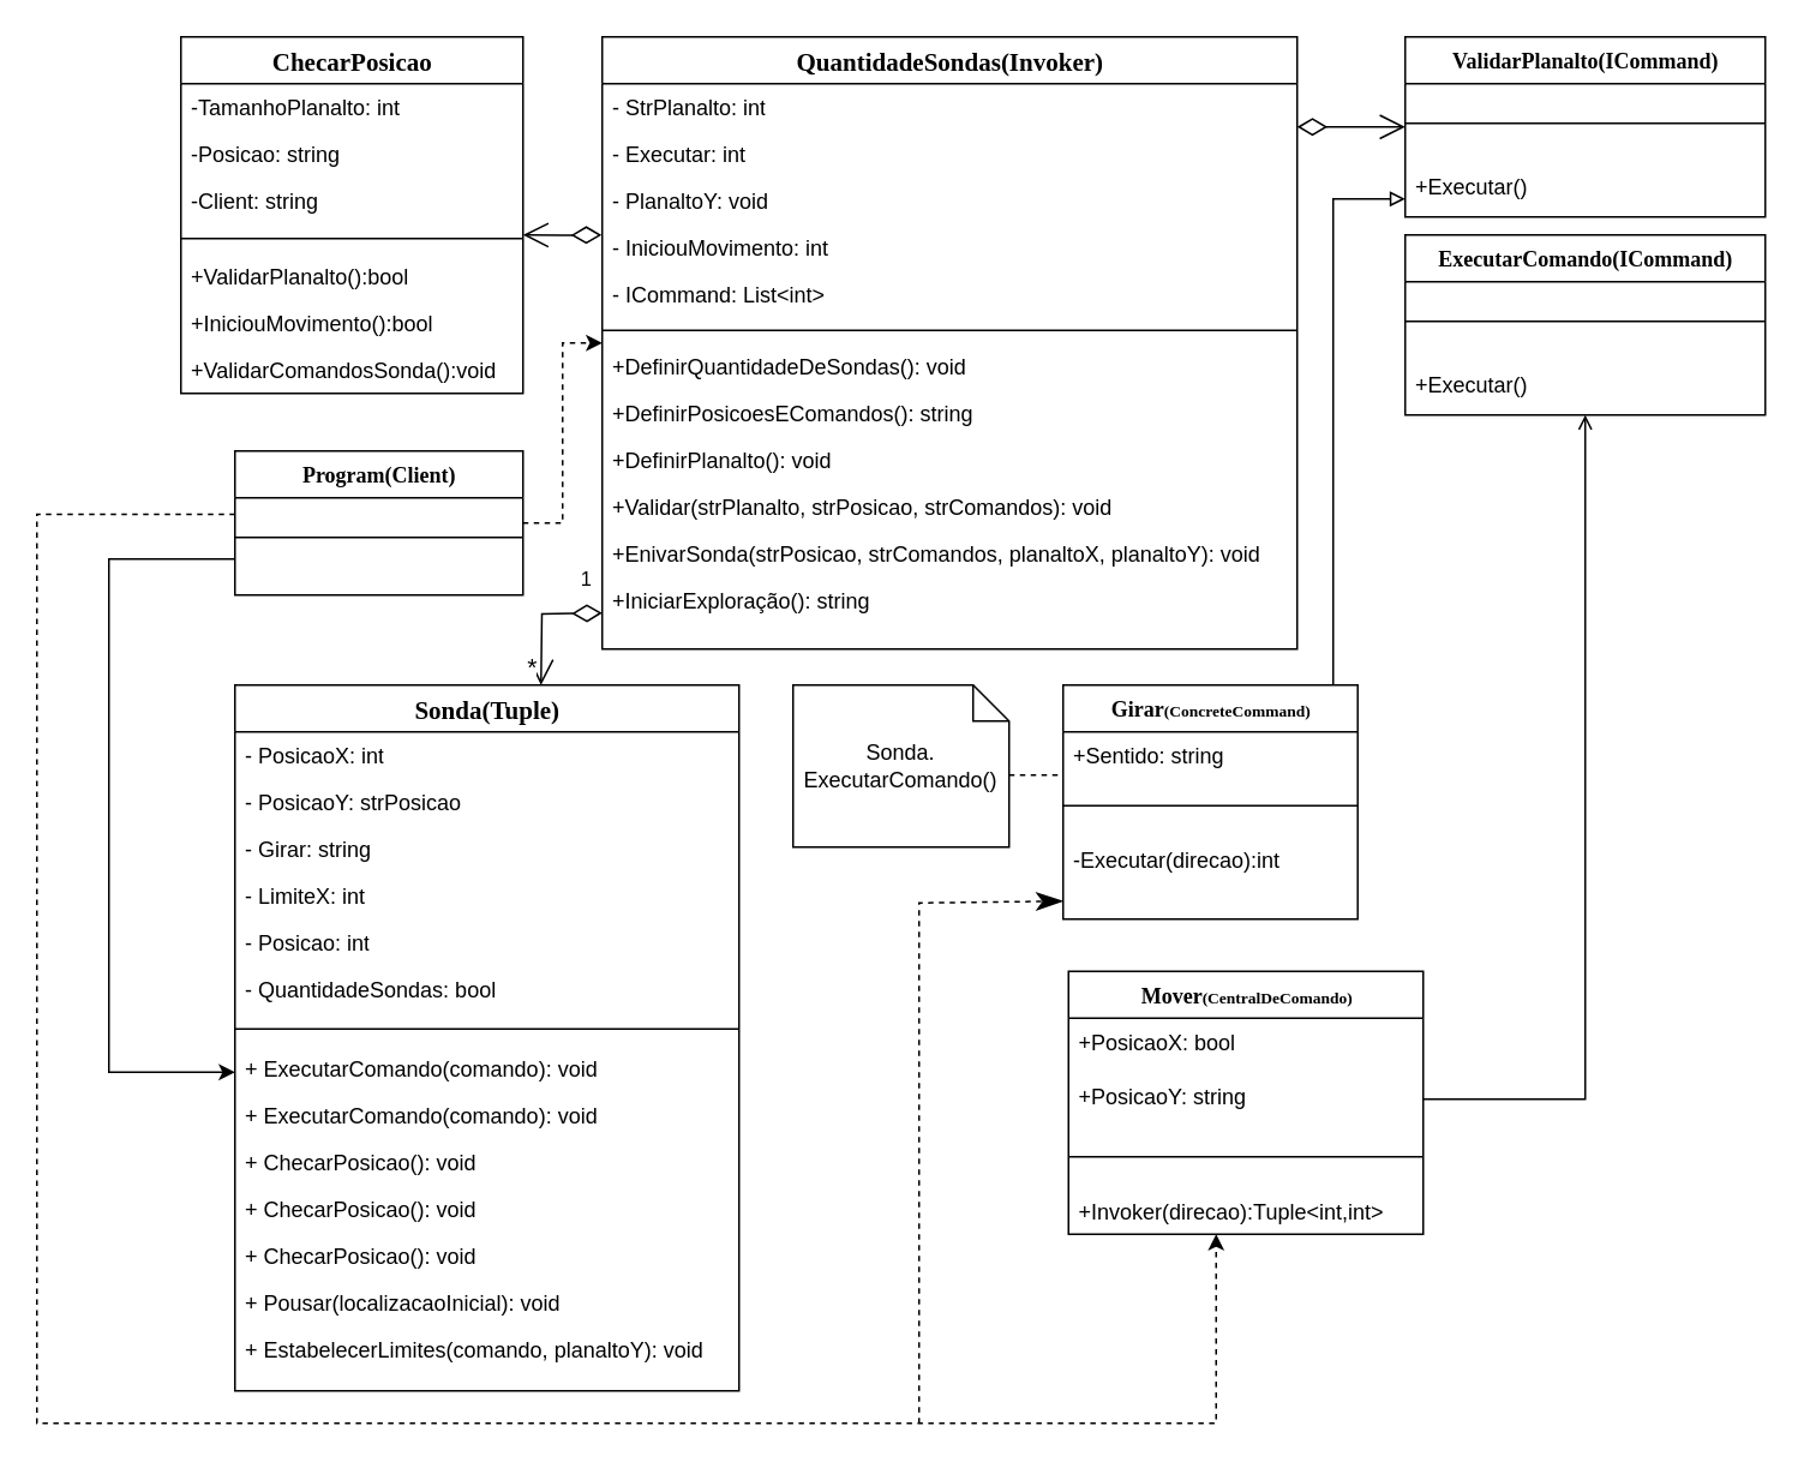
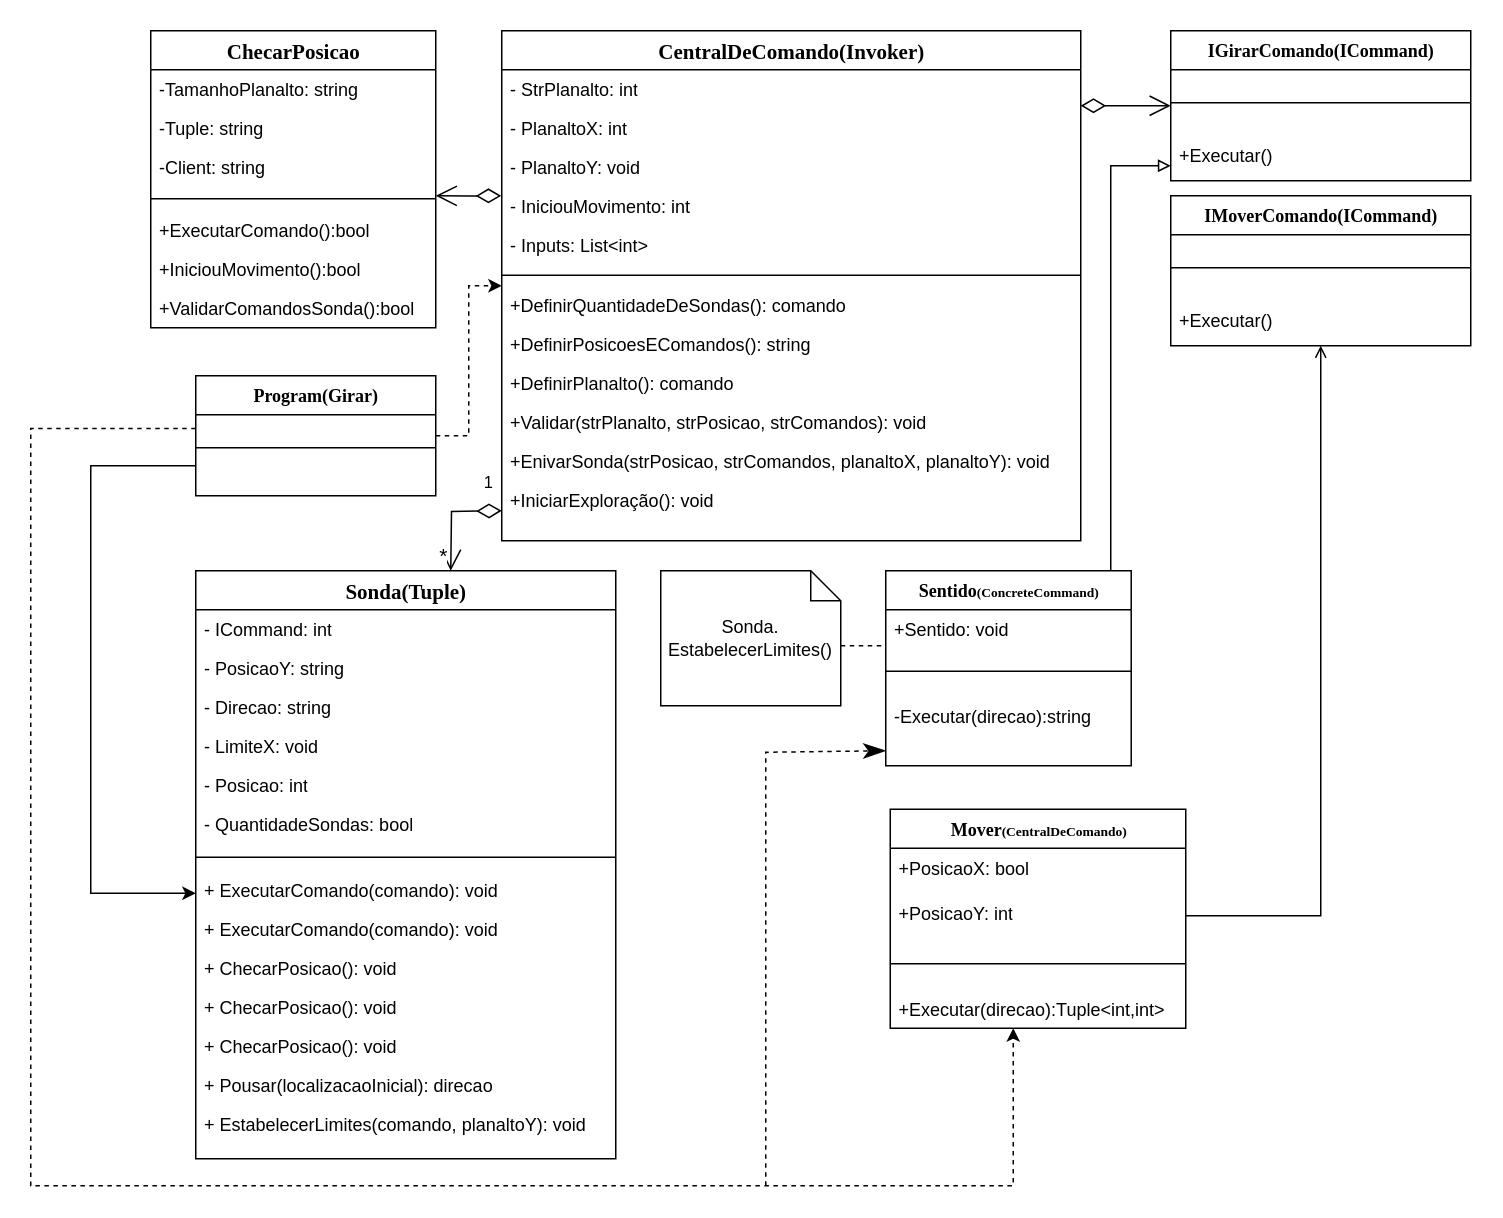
- <mxCell id="7" value="&lt;font style=&quot;font-size: 14px;&quot;&gt;QuantidadeSondas(Invoker)&lt;/font&gt;" style="swimlane;html=1;fontStyle=1;align=center;verticalAlign=top;childLayout=stackLayout;horizontal=1;startSize=26;horizontalStack=0;resizeParent=1;resizeLast=0;collapsible=1;marginBottom=0;swimlaneFillColor=#ffffff;rounded=0;shadow=0;comic=0;labelBackgroundColor=none;strokeWidth=1;fillColor=none;fontFamily=Verdana;fontSize=12" parent="1" vertex="1"><mxGeometry x="334" y="20" width="386" height="340" as="geometry"><mxRectangle x="224" y="120" width="180" height="30" as="alternateBounds" /></mxGeometry></mxCell>
+ <mxCell id="7" value="&lt;font style=&quot;font-size: 14px;&quot;&gt;CentralDeComando(Invoker)&lt;/font&gt;" style="swimlane;html=1;fontStyle=1;align=center;verticalAlign=top;childLayout=stackLayout;horizontal=1;startSize=26;horizontalStack=0;resizeParent=1;resizeLast=0;collapsible=1;marginBottom=0;swimlaneFillColor=#ffffff;rounded=0;shadow=0;comic=0;labelBackgroundColor=none;strokeWidth=1;fillColor=none;fontFamily=Verdana;fontSize=12" parent="1" vertex="1"><mxGeometry x="334" y="20" width="386" height="340" as="geometry"><mxRectangle x="224" y="120" width="180" height="30" as="alternateBounds" /></mxGeometry></mxCell>
- <mxCell id="20" value="ValidarPlanalto(ICommand)" style="swimlane;html=1;fontStyle=1;align=center;verticalAlign=top;childLayout=stackLayout;horizontal=1;startSize=26;horizontalStack=0;resizeParent=1;resizeLast=0;collapsible=1;marginBottom=0;swimlaneFillColor=#ffffff;rounded=0;shadow=0;comic=0;labelBackgroundColor=none;strokeWidth=1;fillColor=none;fontFamily=Verdana;fontSize=12" parent="1" vertex="1"><mxGeometry x="780" y="20" width="200" height="100" as="geometry" /></mxCell>
+ <mxCell id="20" value="IGirarComando(ICommand)" style="swimlane;html=1;fontStyle=1;align=center;verticalAlign=top;childLayout=stackLayout;horizontal=1;startSize=26;horizontalStack=0;resizeParent=1;resizeLast=0;collapsible=1;marginBottom=0;swimlaneFillColor=#ffffff;rounded=0;shadow=0;comic=0;labelBackgroundColor=none;strokeWidth=1;fillColor=none;fontFamily=Verdana;fontSize=12" parent="1" vertex="1"><mxGeometry x="780" y="20" width="200" height="100" as="geometry" /></mxCell>
- <mxCell id="52" value="-TamanhoPlanalto: int" style="text;html=1;strokeColor=none;fillColor=none;align=left;verticalAlign=top;spacingLeft=4;spacingRight=4;whiteSpace=wrap;overflow=hidden;rotatable=0;points=[[0,0.5],[1,0.5]];portConstraint=eastwest;" vertex="1" parent="51"><mxGeometry y="26" width="190" height="26" as="geometry" /></mxCell>
+ <mxCell id="52" value="-TamanhoPlanalto: string" style="text;html=1;strokeColor=none;fillColor=none;align=left;verticalAlign=top;spacingLeft=4;spacingRight=4;whiteSpace=wrap;overflow=hidden;rotatable=0;points=[[0,0.5],[1,0.5]];portConstraint=eastwest;" vertex="1" parent="51"><mxGeometry y="26" width="190" height="26" as="geometry" /></mxCell>
- <mxCell id="53" value="-Posicao: string" style="text;html=1;strokeColor=none;fillColor=none;align=left;verticalAlign=top;spacingLeft=4;spacingRight=4;whiteSpace=wrap;overflow=hidden;rotatable=0;points=[[0,0.5],[1,0.5]];portConstraint=eastwest;" vertex="1" parent="51"><mxGeometry y="52" width="190" height="26" as="geometry" /></mxCell>
+ <mxCell id="53" value="-Tuple: string" style="text;html=1;strokeColor=none;fillColor=none;align=left;verticalAlign=top;spacingLeft=4;spacingRight=4;whiteSpace=wrap;overflow=hidden;rotatable=0;points=[[0,0.5],[1,0.5]];portConstraint=eastwest;" vertex="1" parent="51"><mxGeometry y="52" width="190" height="26" as="geometry" /></mxCell>
- <mxCell id="9" value="- Executar: int" style="text;strokeColor=none;fillColor=none;align=left;verticalAlign=top;spacingLeft=4;spacingRight=4;overflow=hidden;rotatable=0;points=[[0,0.5],[1,0.5]];portConstraint=eastwest;whiteSpace=wrap;html=1;" vertex="1" parent="7"><mxGeometry y="52" width="386" height="26" as="geometry" /></mxCell>
+ <mxCell id="9" value="- PlanaltoX: int" style="text;strokeColor=none;fillColor=none;align=left;verticalAlign=top;spacingLeft=4;spacingRight=4;overflow=hidden;rotatable=0;points=[[0,0.5],[1,0.5]];portConstraint=eastwest;whiteSpace=wrap;html=1;" vertex="1" parent="7"><mxGeometry y="52" width="386" height="26" as="geometry" /></mxCell>
- <mxCell id="63" value="ExecutarComando(ICommand)" style="swimlane;html=1;fontStyle=1;align=center;verticalAlign=top;childLayout=stackLayout;horizontal=1;startSize=26;horizontalStack=0;resizeParent=1;resizeLast=0;collapsible=1;marginBottom=0;swimlaneFillColor=#ffffff;rounded=0;shadow=0;comic=0;labelBackgroundColor=none;strokeWidth=1;fillColor=none;fontFamily=Verdana;fontSize=12" vertex="1" parent="1"><mxGeometry x="780" y="130" width="200" height="100" as="geometry" /></mxCell>
+ <mxCell id="63" value="IMoverComando(ICommand)" style="swimlane;html=1;fontStyle=1;align=center;verticalAlign=top;childLayout=stackLayout;horizontal=1;startSize=26;horizontalStack=0;resizeParent=1;resizeLast=0;collapsible=1;marginBottom=0;swimlaneFillColor=#ffffff;rounded=0;shadow=0;comic=0;labelBackgroundColor=none;strokeWidth=1;fillColor=none;fontFamily=Verdana;fontSize=12" vertex="1" parent="1"><mxGeometry x="780" y="130" width="200" height="100" as="geometry" /></mxCell>
- <mxCell id="56" value="+ValidarPlanalto():bool" style="text;html=1;strokeColor=none;fillColor=none;align=left;verticalAlign=top;spacingLeft=4;spacingRight=4;whiteSpace=wrap;overflow=hidden;rotatable=0;points=[[0,0.5],[1,0.5]];portConstraint=eastwest;" vertex="1" parent="51"><mxGeometry y="120" width="190" height="26" as="geometry" /></mxCell>
+ <mxCell id="56" value="+ExecutarComando():bool" style="text;html=1;strokeColor=none;fillColor=none;align=left;verticalAlign=top;spacingLeft=4;spacingRight=4;whiteSpace=wrap;overflow=hidden;rotatable=0;points=[[0,0.5],[1,0.5]];portConstraint=eastwest;" vertex="1" parent="51"><mxGeometry y="120" width="190" height="26" as="geometry" /></mxCell>
- <mxCell id="12" value="- ICommand: List&amp;lt;int&amp;gt;" style="text;strokeColor=none;fillColor=none;align=left;verticalAlign=top;spacingLeft=4;spacingRight=4;overflow=hidden;rotatable=0;points=[[0,0.5],[1,0.5]];portConstraint=eastwest;whiteSpace=wrap;html=1;" vertex="1" parent="7"><mxGeometry y="130" width="386" height="26" as="geometry" /></mxCell>
+ <mxCell id="12" value="- Inputs: List&amp;lt;int&amp;gt;" style="text;strokeColor=none;fillColor=none;align=left;verticalAlign=top;spacingLeft=4;spacingRight=4;overflow=hidden;rotatable=0;points=[[0,0.5],[1,0.5]];portConstraint=eastwest;whiteSpace=wrap;html=1;" vertex="1" parent="7"><mxGeometry y="130" width="386" height="26" as="geometry" /></mxCell>
- <mxCell id="14" value="+DefinirQuantidadeDeSondas(): void" style="text;strokeColor=none;fillColor=none;align=left;verticalAlign=top;spacingLeft=4;spacingRight=4;overflow=hidden;rotatable=0;points=[[0,0.5],[1,0.5]];portConstraint=eastwest;whiteSpace=wrap;html=1;" vertex="1" parent="7"><mxGeometry y="170" width="386" height="26" as="geometry" /></mxCell>
+ <mxCell id="14" value="+DefinirQuantidadeDeSondas(): comando" style="text;strokeColor=none;fillColor=none;align=left;verticalAlign=top;spacingLeft=4;spacingRight=4;overflow=hidden;rotatable=0;points=[[0,0.5],[1,0.5]];portConstraint=eastwest;whiteSpace=wrap;html=1;" vertex="1" parent="7"><mxGeometry y="170" width="386" height="26" as="geometry" /></mxCell>
- <mxCell id="58" value="+ValidarComandosSonda():void" style="text;html=1;strokeColor=none;fillColor=none;align=left;verticalAlign=top;spacingLeft=4;spacingRight=4;whiteSpace=wrap;overflow=hidden;rotatable=0;points=[[0,0.5],[1,0.5]];portConstraint=eastwest;" vertex="1" parent="51"><mxGeometry y="172" width="190" height="26" as="geometry" /></mxCell>
+ <mxCell id="58" value="+ValidarComandosSonda():bool" style="text;html=1;strokeColor=none;fillColor=none;align=left;verticalAlign=top;spacingLeft=4;spacingRight=4;whiteSpace=wrap;overflow=hidden;rotatable=0;points=[[0,0.5],[1,0.5]];portConstraint=eastwest;" vertex="1" parent="51"><mxGeometry y="172" width="190" height="26" as="geometry" /></mxCell>
- <mxCell id="16" value="+DefinirPlanalto(): void" style="text;strokeColor=none;fillColor=none;align=left;verticalAlign=top;spacingLeft=4;spacingRight=4;overflow=hidden;rotatable=0;points=[[0,0.5],[1,0.5]];portConstraint=eastwest;whiteSpace=wrap;html=1;" vertex="1" parent="7"><mxGeometry y="222" width="386" height="26" as="geometry" /></mxCell>
+ <mxCell id="16" value="+DefinirPlanalto(): comando" style="text;strokeColor=none;fillColor=none;align=left;verticalAlign=top;spacingLeft=4;spacingRight=4;overflow=hidden;rotatable=0;points=[[0,0.5],[1,0.5]];portConstraint=eastwest;whiteSpace=wrap;html=1;" vertex="1" parent="7"><mxGeometry y="222" width="386" height="26" as="geometry" /></mxCell>
- <mxCell id="5" value="Program(Client)" style="swimlane;html=1;fontStyle=1;align=center;verticalAlign=top;childLayout=stackLayout;horizontal=1;startSize=26;horizontalStack=0;resizeParent=1;resizeLast=0;collapsible=1;marginBottom=0;swimlaneFillColor=#ffffff;rounded=0;shadow=0;comic=0;labelBackgroundColor=none;strokeWidth=1;fillColor=none;fontFamily=Verdana;fontSize=12" parent="1" vertex="1"><mxGeometry x="130" y="250" width="160" height="80" as="geometry"><mxRectangle x="20" y="350" width="150" height="30" as="alternateBounds" /></mxGeometry></mxCell>
+ <mxCell id="5" value="Program(Girar)" style="swimlane;html=1;fontStyle=1;align=center;verticalAlign=top;childLayout=stackLayout;horizontal=1;startSize=26;horizontalStack=0;resizeParent=1;resizeLast=0;collapsible=1;marginBottom=0;swimlaneFillColor=#ffffff;rounded=0;shadow=0;comic=0;labelBackgroundColor=none;strokeWidth=1;fillColor=none;fontFamily=Verdana;fontSize=12" parent="1" vertex="1"><mxGeometry x="130" y="250" width="160" height="80" as="geometry"><mxRectangle x="20" y="350" width="150" height="30" as="alternateBounds" /></mxGeometry></mxCell>
- <mxCell id="19" value="+IniciarExploração(): string" style="text;strokeColor=none;fillColor=none;align=left;verticalAlign=top;spacingLeft=4;spacingRight=4;overflow=hidden;rotatable=0;points=[[0,0.5],[1,0.5]];portConstraint=eastwest;whiteSpace=wrap;html=1;" vertex="1" parent="7"><mxGeometry y="300" width="386" height="26" as="geometry" /></mxCell>
+ <mxCell id="19" value="+IniciarExploração(): void" style="text;strokeColor=none;fillColor=none;align=left;verticalAlign=top;spacingLeft=4;spacingRight=4;overflow=hidden;rotatable=0;points=[[0,0.5],[1,0.5]];portConstraint=eastwest;whiteSpace=wrap;html=1;" vertex="1" parent="7"><mxGeometry y="300" width="386" height="26" as="geometry" /></mxCell>
- <mxCell id="38" value="Girar&lt;font style=&quot;font-size: 9px;&quot;&gt;(ConcreteCommand)&lt;/font&gt;" style="swimlane;html=1;fontStyle=1;align=center;verticalAlign=top;childLayout=stackLayout;horizontal=1;startSize=26;horizontalStack=0;resizeParent=1;resizeLast=0;collapsible=1;marginBottom=0;swimlaneFillColor=#ffffff;rounded=0;shadow=0;comic=0;labelBackgroundColor=none;strokeWidth=1;fillColor=none;fontFamily=Verdana;fontSize=12" parent="1" vertex="1"><mxGeometry x="590" y="380" width="163.64" height="130" as="geometry" /></mxCell>
+ <mxCell id="38" value="Sentido&lt;font style=&quot;font-size: 9px;&quot;&gt;(ConcreteCommand)&lt;/font&gt;" style="swimlane;html=1;fontStyle=1;align=center;verticalAlign=top;childLayout=stackLayout;horizontal=1;startSize=26;horizontalStack=0;resizeParent=1;resizeLast=0;collapsible=1;marginBottom=0;swimlaneFillColor=#ffffff;rounded=0;shadow=0;comic=0;labelBackgroundColor=none;strokeWidth=1;fillColor=none;fontFamily=Verdana;fontSize=12" parent="1" vertex="1"><mxGeometry x="590" y="380" width="163.64" height="130" as="geometry" /></mxCell>
- <mxCell id="24" value="- PosicaoX: int" style="text;strokeColor=none;fillColor=none;align=left;verticalAlign=top;spacingLeft=4;spacingRight=4;overflow=hidden;rotatable=0;points=[[0,0.5],[1,0.5]];portConstraint=eastwest;whiteSpace=wrap;html=1;" vertex="1" parent="23"><mxGeometry y="26" width="280" height="26" as="geometry" /></mxCell>
+ <mxCell id="24" value="- ICommand: int" style="text;strokeColor=none;fillColor=none;align=left;verticalAlign=top;spacingLeft=4;spacingRight=4;overflow=hidden;rotatable=0;points=[[0,0.5],[1,0.5]];portConstraint=eastwest;whiteSpace=wrap;html=1;" vertex="1" parent="23"><mxGeometry y="26" width="280" height="26" as="geometry" /></mxCell>
- <mxCell id="40" value="+Sentido: string" style="text;strokeColor=none;fillColor=none;spacingLeft=4;spacingRight=4;overflow=hidden;rotatable=0;points=[[0,0.5],[1,0.5]];portConstraint=eastwest;fontSize=12;whiteSpace=wrap;html=1;" parent="38" vertex="1"><mxGeometry y="26" width="163.64" height="24" as="geometry" /></mxCell>
+ <mxCell id="40" value="+Sentido: void" style="text;strokeColor=none;fillColor=none;spacingLeft=4;spacingRight=4;overflow=hidden;rotatable=0;points=[[0,0.5],[1,0.5]];portConstraint=eastwest;fontSize=12;whiteSpace=wrap;html=1;" parent="38" vertex="1"><mxGeometry y="26" width="163.64" height="24" as="geometry" /></mxCell>
- <mxCell id="43" value="Sonda.&lt;br&gt;ExecutarComando()" style="shape=note;size=20;whiteSpace=wrap;html=1;" parent="1" vertex="1"><mxGeometry x="440" y="380" width="120" height="90" as="geometry" /></mxCell>
+ <mxCell id="43" value="Sonda.&lt;br&gt;EstabelecerLimites()" style="shape=note;size=20;whiteSpace=wrap;html=1;" parent="1" vertex="1"><mxGeometry x="440" y="380" width="120" height="90" as="geometry" /></mxCell>
- <mxCell id="25" value="- PosicaoY: strPosicao" style="text;strokeColor=none;fillColor=none;align=left;verticalAlign=top;spacingLeft=4;spacingRight=4;overflow=hidden;rotatable=0;points=[[0,0.5],[1,0.5]];portConstraint=eastwest;whiteSpace=wrap;html=1;" vertex="1" parent="23"><mxGeometry y="52" width="280" height="26" as="geometry" /></mxCell>
+ <mxCell id="25" value="- PosicaoY: string" style="text;strokeColor=none;fillColor=none;align=left;verticalAlign=top;spacingLeft=4;spacingRight=4;overflow=hidden;rotatable=0;points=[[0,0.5],[1,0.5]];portConstraint=eastwest;whiteSpace=wrap;html=1;" vertex="1" parent="23"><mxGeometry y="52" width="280" height="26" as="geometry" /></mxCell>
- <mxCell id="26" value="- Girar: string" style="text;strokeColor=none;fillColor=none;align=left;verticalAlign=top;spacingLeft=4;spacingRight=4;overflow=hidden;rotatable=0;points=[[0,0.5],[1,0.5]];portConstraint=eastwest;whiteSpace=wrap;html=1;" vertex="1" parent="23"><mxGeometry y="78" width="280" height="26" as="geometry" /></mxCell>
+ <mxCell id="26" value="- Direcao: string" style="text;strokeColor=none;fillColor=none;align=left;verticalAlign=top;spacingLeft=4;spacingRight=4;overflow=hidden;rotatable=0;points=[[0,0.5],[1,0.5]];portConstraint=eastwest;whiteSpace=wrap;html=1;" vertex="1" parent="23"><mxGeometry y="78" width="280" height="26" as="geometry" /></mxCell>
- <mxCell id="42" value="-Executar(direcao):int" style="text;html=1;strokeColor=none;fillColor=none;align=left;verticalAlign=top;spacingLeft=4;spacingRight=4;whiteSpace=wrap;overflow=hidden;rotatable=0;points=[[0,0.5],[1,0.5]];portConstraint=eastwest;" parent="38" vertex="1"><mxGeometry y="84" width="163.64" height="26" as="geometry" /></mxCell>
+ <mxCell id="42" value="-Executar(direcao):string" style="text;html=1;strokeColor=none;fillColor=none;align=left;verticalAlign=top;spacingLeft=4;spacingRight=4;whiteSpace=wrap;overflow=hidden;rotatable=0;points=[[0,0.5],[1,0.5]];portConstraint=eastwest;" parent="38" vertex="1"><mxGeometry y="84" width="163.64" height="26" as="geometry" /></mxCell>
- <mxCell id="27" value="- LimiteX: int" style="text;strokeColor=none;fillColor=none;align=left;verticalAlign=top;spacingLeft=4;spacingRight=4;overflow=hidden;rotatable=0;points=[[0,0.5],[1,0.5]];portConstraint=eastwest;whiteSpace=wrap;html=1;" vertex="1" parent="23"><mxGeometry y="104" width="280" height="26" as="geometry" /></mxCell>
+ <mxCell id="27" value="- LimiteX: void" style="text;strokeColor=none;fillColor=none;align=left;verticalAlign=top;spacingLeft=4;spacingRight=4;overflow=hidden;rotatable=0;points=[[0,0.5],[1,0.5]];portConstraint=eastwest;whiteSpace=wrap;html=1;" vertex="1" parent="23"><mxGeometry y="104" width="280" height="26" as="geometry" /></mxCell>
- <mxCell id="48" value="+PosicaoY: string" style="text;strokeColor=none;fillColor=none;spacingLeft=4;spacingRight=4;overflow=hidden;rotatable=0;points=[[0,0.5],[1,0.5]];portConstraint=eastwest;fontSize=12;whiteSpace=wrap;html=1;" vertex="1" parent="46"><mxGeometry y="56" width="197" height="30" as="geometry" /></mxCell>
+ <mxCell id="48" value="+PosicaoY: int" style="text;strokeColor=none;fillColor=none;spacingLeft=4;spacingRight=4;overflow=hidden;rotatable=0;points=[[0,0.5],[1,0.5]];portConstraint=eastwest;fontSize=12;whiteSpace=wrap;html=1;" vertex="1" parent="46"><mxGeometry y="56" width="197" height="30" as="geometry" /></mxCell>
- <mxCell id="50" value="+Invoker(direcao):Tuple&amp;lt;int,int&amp;gt;" style="text;html=1;strokeColor=none;fillColor=none;align=left;verticalAlign=top;spacingLeft=4;spacingRight=4;whiteSpace=wrap;overflow=hidden;rotatable=0;points=[[0,0.5],[1,0.5]];portConstraint=eastwest;" parent="46" vertex="1"><mxGeometry y="120" width="197" height="26" as="geometry" /></mxCell>
+ <mxCell id="50" value="+Executar(direcao):Tuple&amp;lt;int,int&amp;gt;" style="text;html=1;strokeColor=none;fillColor=none;align=left;verticalAlign=top;spacingLeft=4;spacingRight=4;whiteSpace=wrap;overflow=hidden;rotatable=0;points=[[0,0.5],[1,0.5]];portConstraint=eastwest;" parent="46" vertex="1"><mxGeometry y="120" width="197" height="26" as="geometry" /></mxCell>
- <mxCell id="36" value="+ Pousar(localizacaoInicial): void" style="text;strokeColor=none;fillColor=none;align=left;verticalAlign=top;spacingLeft=4;spacingRight=4;overflow=hidden;rotatable=0;points=[[0,0.5],[1,0.5]];portConstraint=eastwest;whiteSpace=wrap;html=1;" vertex="1" parent="23"><mxGeometry y="330" width="280" height="26" as="geometry" /></mxCell>
+ <mxCell id="36" value="+ Pousar(localizacaoInicial): direcao" style="text;strokeColor=none;fillColor=none;align=left;verticalAlign=top;spacingLeft=4;spacingRight=4;overflow=hidden;rotatable=0;points=[[0,0.5],[1,0.5]];portConstraint=eastwest;whiteSpace=wrap;html=1;" vertex="1" parent="23"><mxGeometry y="330" width="280" height="26" as="geometry" /></mxCell>
